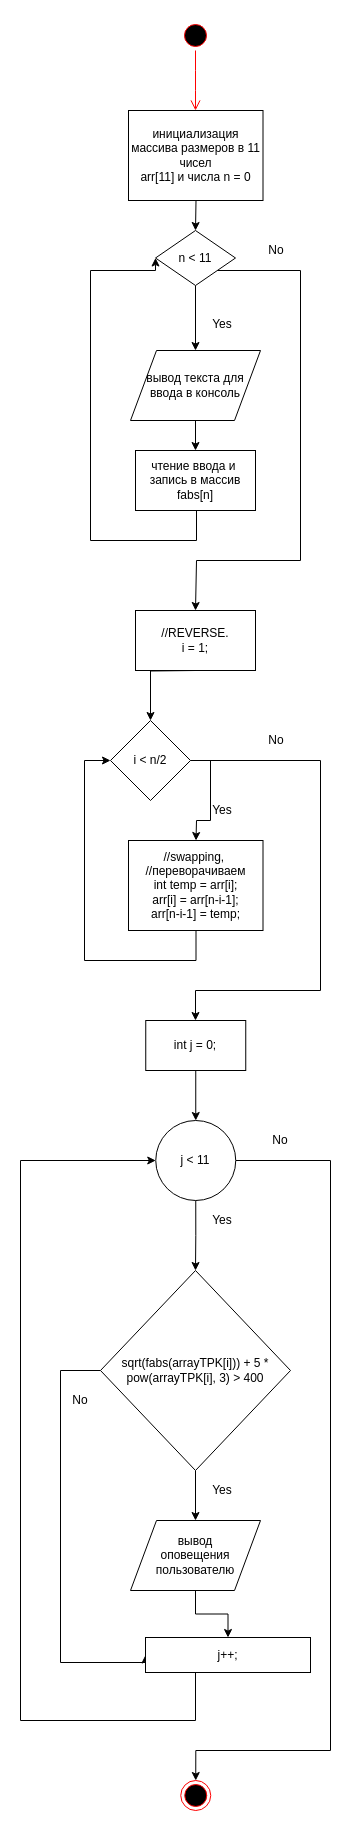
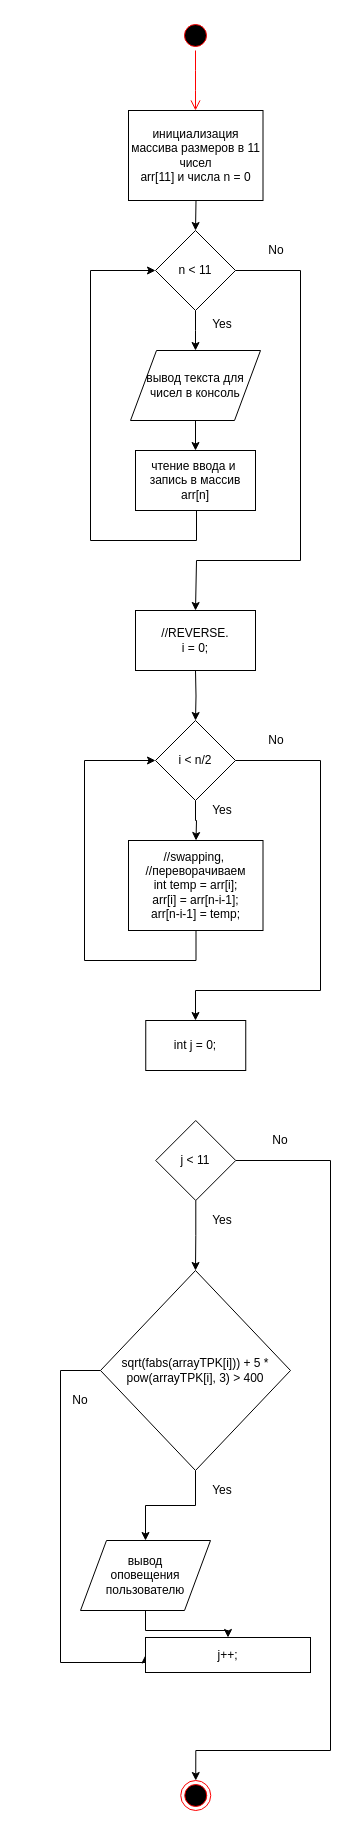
- <mxCell id="8" value="n &amp;lt; 11" style="rhombus;whiteSpace=wrap;html=1;" vertex="1" parent="1"><mxGeometry x="155" y="230" width="80" height="55" as="geometry" /></mxCell>
+ <mxCell id="8" value="n &amp;lt; 11" style="rhombus;whiteSpace=wrap;html=1;" vertex="1" parent="1"><mxGeometry x="155" y="230" width="80" height="80" as="geometry" /></mxCell>
- <mxCell id="26" value="вывод текста для &lt;br&gt;ввода в консоль" style="shape=parallelogram;perimeter=parallelogramPerimeter;whiteSpace=wrap;html=1;" vertex="1" parent="1"><mxGeometry x="130" y="350" width="130" height="70" as="geometry" /></mxCell>
+ <mxCell id="26" value="вывод текста для &lt;br&gt;чисел в консоль" style="shape=parallelogram;perimeter=parallelogramPerimeter;whiteSpace=wrap;html=1;" vertex="1" parent="1"><mxGeometry x="130" y="350" width="130" height="70" as="geometry" /></mxCell>
- <mxCell id="18" value="чтение ввода и&amp;nbsp;&lt;br&gt;запись в массив&lt;br&gt;fabs[n]" style="rounded=0;whiteSpace=wrap;html=1;" vertex="1" parent="1"><mxGeometry x="135" y="450" width="120" height="60" as="geometry" /></mxCell>
+ <mxCell id="18" value="чтение ввода и&amp;nbsp;&lt;br&gt;запись в массив&lt;br&gt;arr[n]" style="rounded=0;whiteSpace=wrap;html=1;" vertex="1" parent="1"><mxGeometry x="135" y="450" width="120" height="60" as="geometry" /></mxCell>
- <mxCell id="19" value="//REVERSE.&lt;br&gt;i = 1;" style="rounded=0;whiteSpace=wrap;html=1;" vertex="1" parent="1"><mxGeometry x="135" y="610" width="120" height="60" as="geometry" /></mxCell>
+ <mxCell id="19" value="//REVERSE.&lt;br&gt;i = 0;" style="rounded=0;whiteSpace=wrap;html=1;" vertex="1" parent="1"><mxGeometry x="135" y="610" width="120" height="60" as="geometry" /></mxCell>
- <mxCell id="14" value="i &amp;lt; n/2" style="rhombus;whiteSpace=wrap;html=1;" vertex="1" parent="1"><mxGeometry x="110" y="720" width="80" height="80" as="geometry" /></mxCell>
+ <mxCell id="14" value="i &amp;lt; n/2" style="rhombus;whiteSpace=wrap;html=1;" vertex="1" parent="1"><mxGeometry x="155" y="720" width="80" height="80" as="geometry" /></mxCell>
- <mxCell id="36" style="edgeStyle=orthogonalEdgeStyle;rounded=0;orthogonalLoop=1;jettySize=auto;html=1;entryX=0.5;entryY=0;entryDx=0;entryDy=0;" edge="1" parent="1" source="37" target="35"><mxGeometry relative="1" as="geometry" /></mxCell>
- <mxCell id="35" value="j &amp;lt; 11" style="ellipse;whiteSpace=wrap;html=1;" vertex="1" parent="1"><mxGeometry x="155.25" y="1120" width="80" height="80" as="geometry" /></mxCell>
+ <mxCell id="35" value="j &amp;lt; 11" style="rhombus;whiteSpace=wrap;html=1;" vertex="1" parent="1"><mxGeometry x="155.25" y="1120" width="80" height="80" as="geometry" /></mxCell>
- <mxCell id="31" style="edgeStyle=orthogonalEdgeStyle;rounded=0;orthogonalLoop=1;jettySize=auto;html=1;entryX=0;entryY=0.5;entryDx=0;entryDy=0;" edge="1" parent="1" source="32" target="35"><mxGeometry relative="1" as="geometry"><Array as="points"><mxPoint x="195" y="1720" /><mxPoint x="20" y="1720" /><mxPoint x="20" y="1160" /></Array></mxGeometry></mxCell>
- <mxCell id="28" value="вывод&lt;br&gt;оповещения&lt;br&gt;пользователю" style="shape=parallelogram;perimeter=parallelogramPerimeter;whiteSpace=wrap;html=1;" vertex="1" parent="1"><mxGeometry x="130" y="1520" width="130" height="70" as="geometry" /></mxCell>
+ <mxCell id="28" value="вывод&lt;br&gt;оповещения&lt;br&gt;пользователю" style="shape=parallelogram;perimeter=parallelogramPerimeter;whiteSpace=wrap;html=1;" vertex="1" parent="1"><mxGeometry x="80" y="1540" width="130" height="70" as="geometry" /></mxCell>
